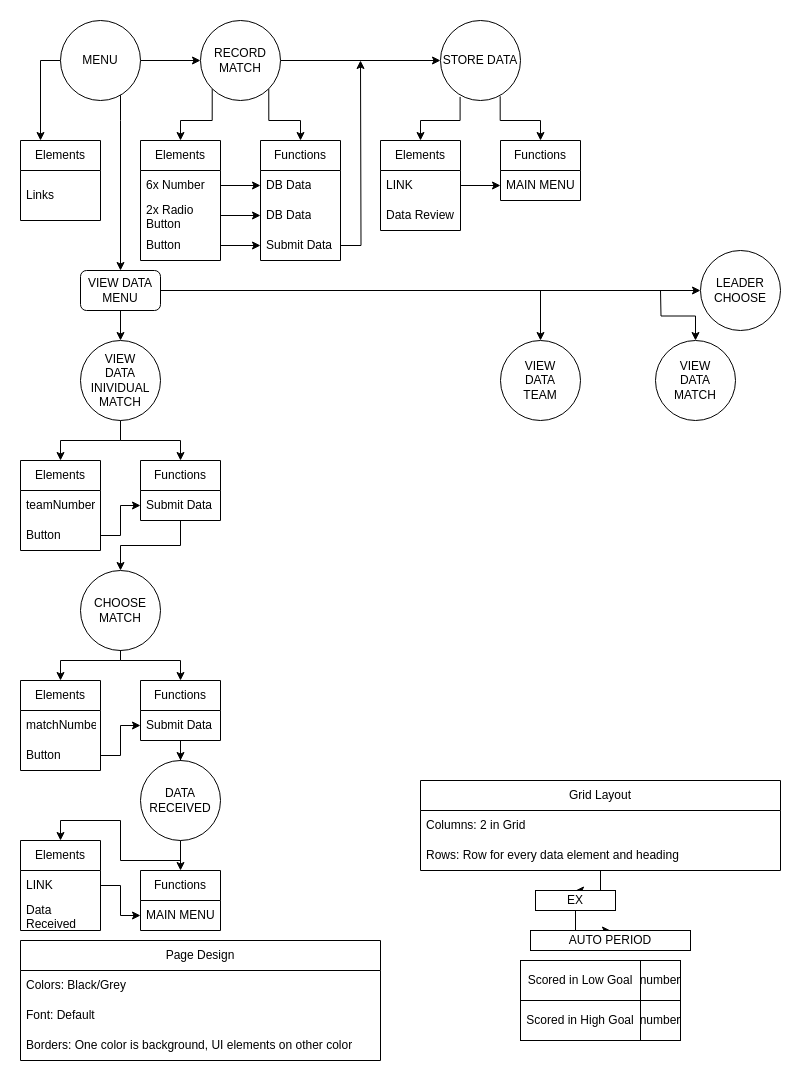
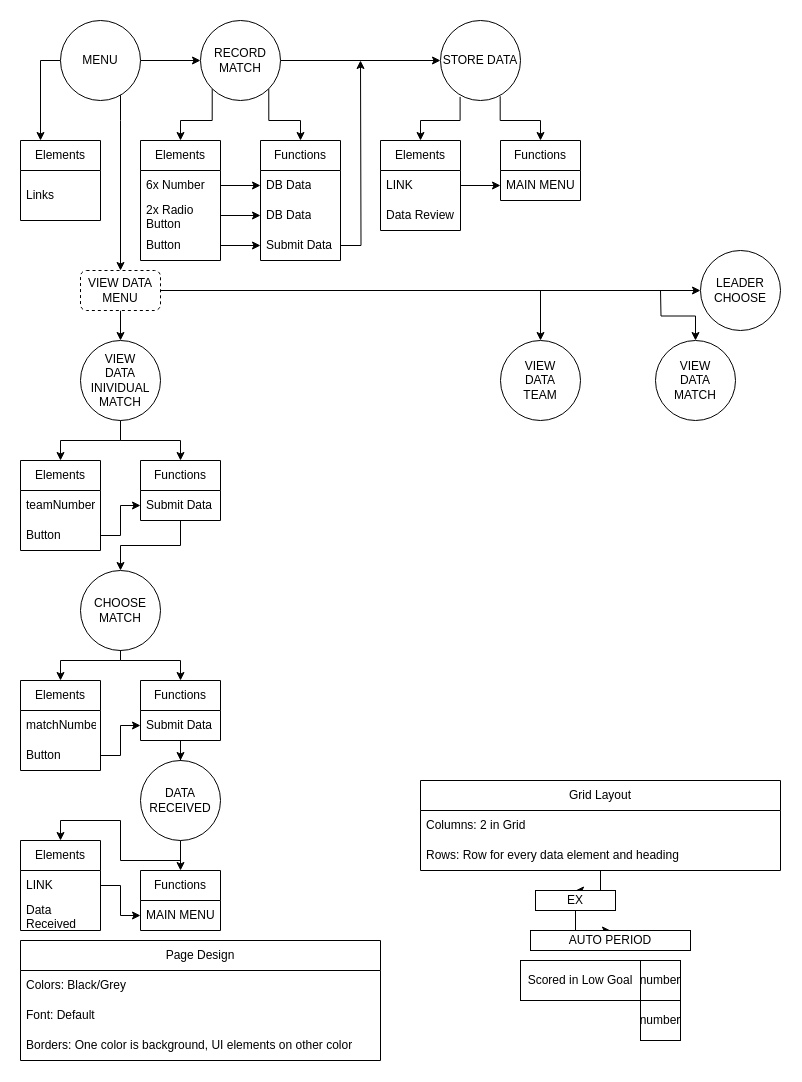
- <mxCell id="71" value="VIEW DATA MENU" style="rounded=1;whiteSpace=wrap;html=1;" parent="1" vertex="1"><mxGeometry x="80" y="270" width="80" height="40" as="geometry" /></mxCell>
+ <mxCell id="71" value="VIEW DATA MENU" style="rounded=1;whiteSpace=wrap;html=1;dashed=1;" parent="1" vertex="1"><mxGeometry x="80" y="270" width="80" height="40" as="geometry" /></mxCell>
- <mxCell id="66" value="Scored in High Goal" style="rounded=0;whiteSpace=wrap;html=1;fontSize=12;" parent="1" vertex="1"><mxGeometry x="520" y="1000" width="120" height="40" as="geometry" /></mxCell>
